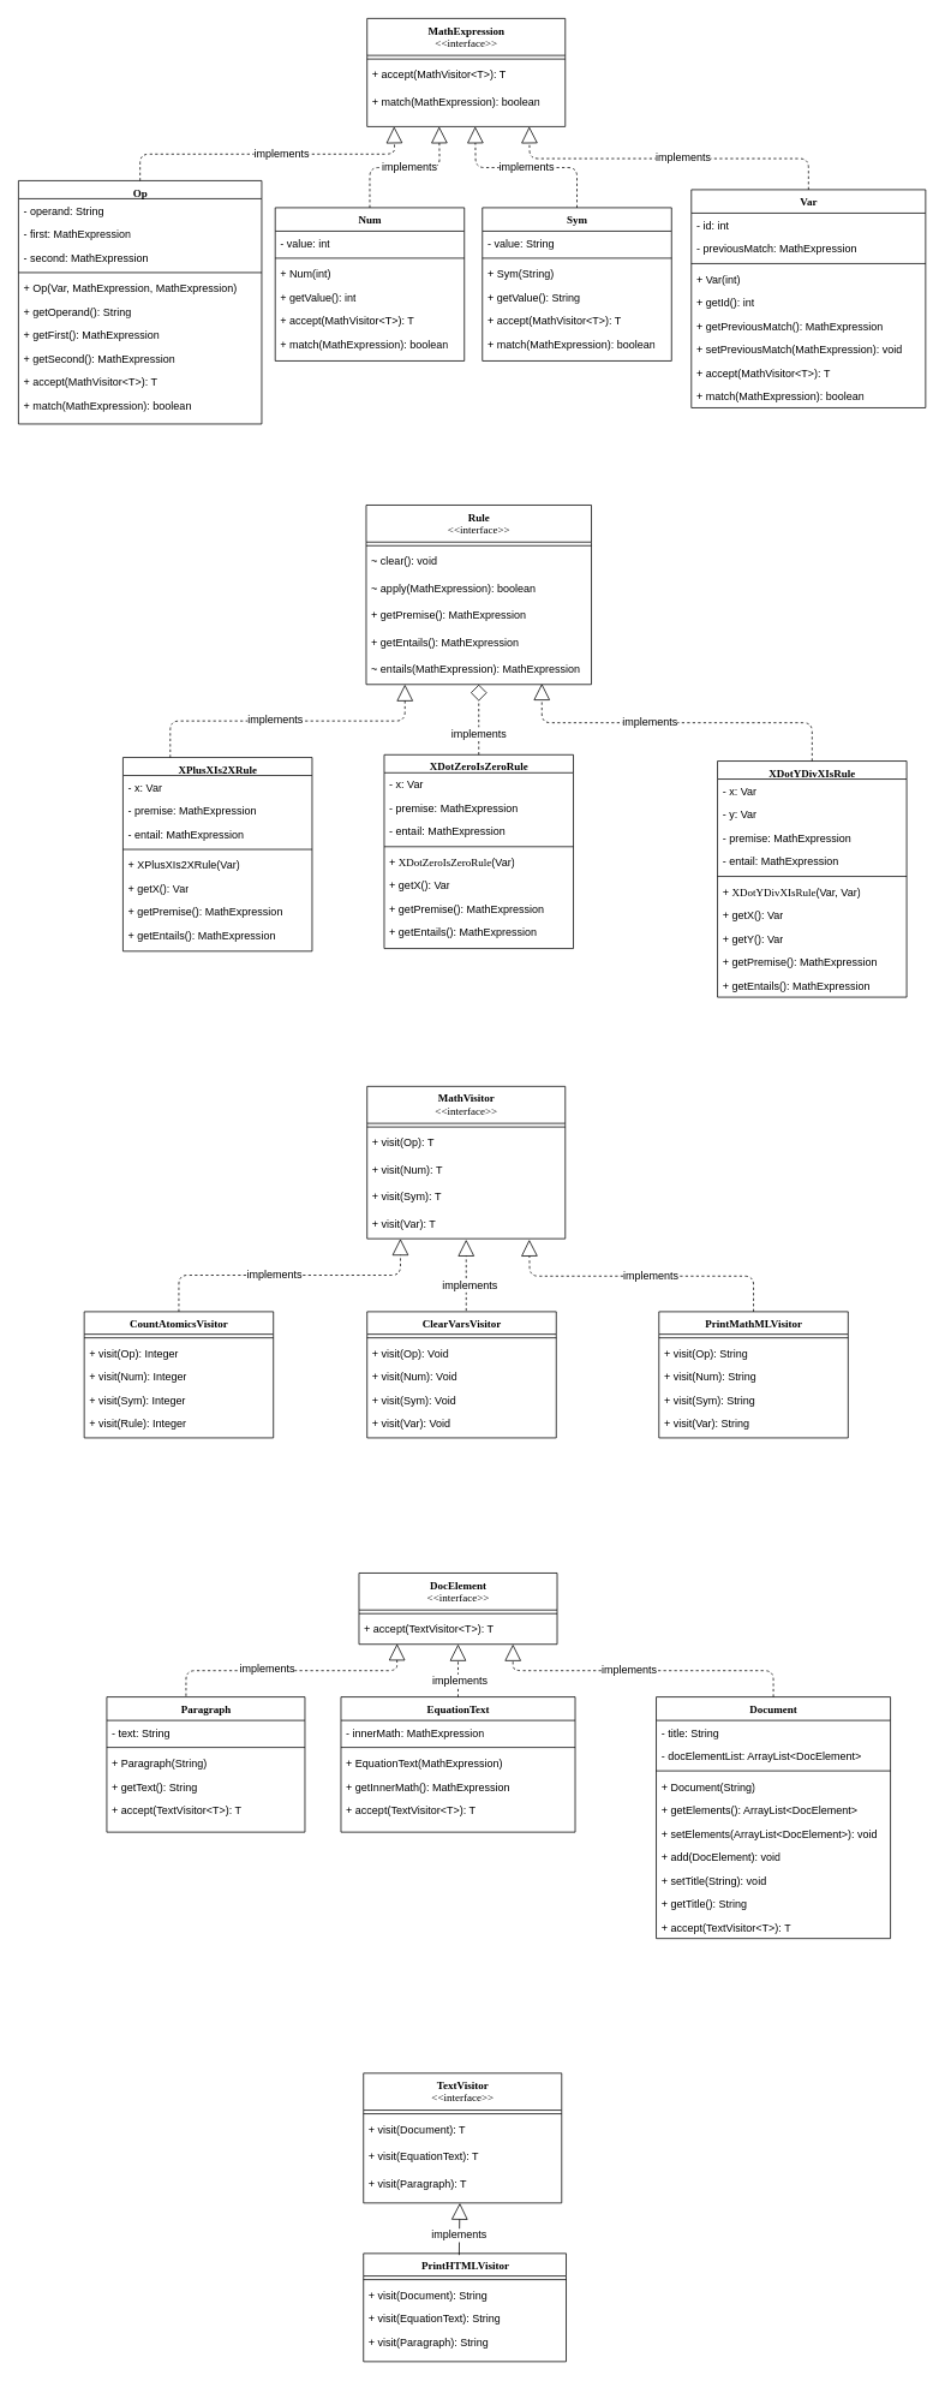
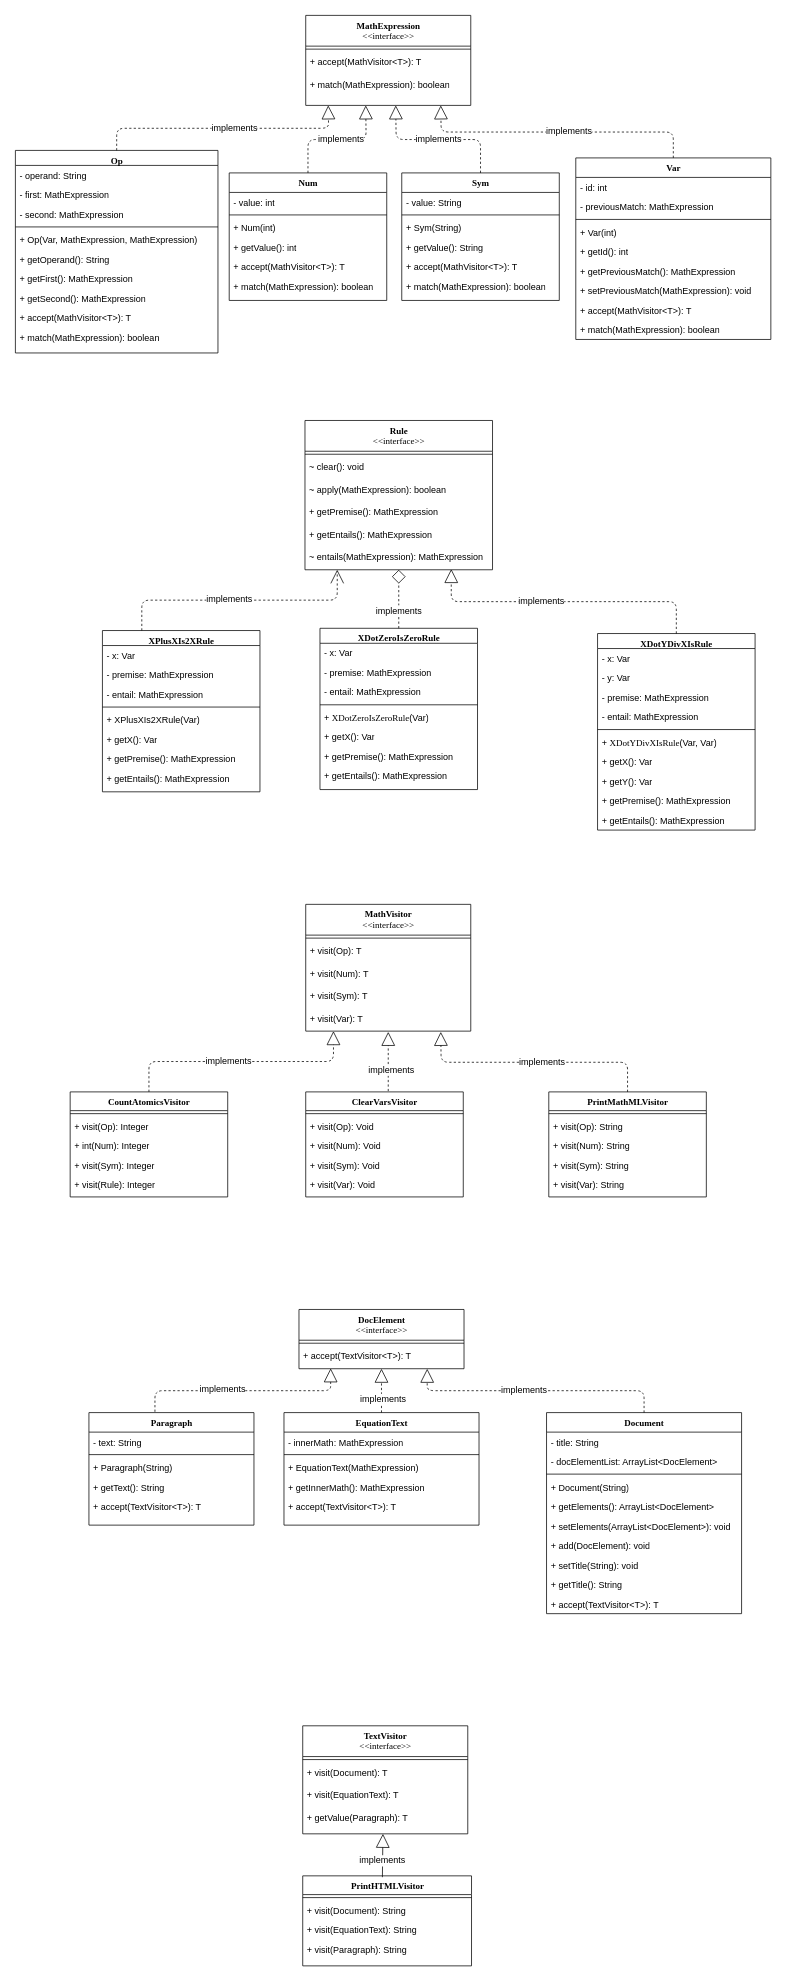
- <mxCell id="27" value="" style="endArrow=block;endSize=16;endFill=0;html=1;edgeStyle=orthogonalEdgeStyle;entryX=0.172;entryY=1;entryDx=0;entryDy=0;entryPerimeter=0;exitX=0.25;exitY=0;exitDx=0;exitDy=0;dashed=1;" parent="1" source="100" target="35" edge="1"><mxGeometry width="160" relative="1" as="geometry"><mxPoint x="202" y="811" as="sourcePoint" /><mxPoint x="437.96" y="781" as="targetPoint" /></mxGeometry></mxCell>
+ <mxCell id="27" value="" style="endArrow=open;endSize=16;endFill=0;html=1;edgeStyle=orthogonalEdgeStyle;entryX=0.172;entryY=1;entryDx=0;entryDy=0;entryPerimeter=0;exitX=0.25;exitY=0;exitDx=0;exitDy=0;dashed=1;" parent="1" source="100" target="35" edge="1"><mxGeometry width="160" relative="1" as="geometry"><mxPoint x="202" y="811" as="sourcePoint" /><mxPoint x="437.96" y="781" as="targetPoint" /></mxGeometry></mxCell>
- <mxCell id="79" value="+ visit(Num): Integer" style="text;html=1;strokeColor=none;fillColor=none;align=left;verticalAlign=top;spacingLeft=4;spacingRight=4;whiteSpace=wrap;overflow=hidden;rotatable=0;points=[[0,0.5],[1,0.5]];portConstraint=eastwest;" parent="76" vertex="1"><mxGeometry y="59" width="210" height="26" as="geometry" /></mxCell>
+ <mxCell id="79" value="+ int(Num): Integer" style="text;html=1;strokeColor=none;fillColor=none;align=left;verticalAlign=top;spacingLeft=4;spacingRight=4;whiteSpace=wrap;overflow=hidden;rotatable=0;points=[[0,0.5],[1,0.5]];portConstraint=eastwest;" parent="76" vertex="1"><mxGeometry y="59" width="210" height="26" as="geometry" /></mxCell>
- <mxCell id="164" value="+ visit(Paragraph): T&amp;nbsp;" style="text;html=1;strokeColor=none;fillColor=none;align=left;verticalAlign=top;spacingLeft=4;spacingRight=4;whiteSpace=wrap;overflow=hidden;rotatable=0;points=[[0,0.5],[1,0.5]];portConstraint=eastwest;" parent="160" vertex="1"><mxGeometry y="109" width="220" height="30" as="geometry" /></mxCell>
+ <mxCell id="164" value="+ getValue(Paragraph): T&amp;nbsp;" style="text;html=1;strokeColor=none;fillColor=none;align=left;verticalAlign=top;spacingLeft=4;spacingRight=4;whiteSpace=wrap;overflow=hidden;rotatable=0;points=[[0,0.5],[1,0.5]];portConstraint=eastwest;" parent="160" vertex="1"><mxGeometry y="109" width="220" height="30" as="geometry" /></mxCell>
